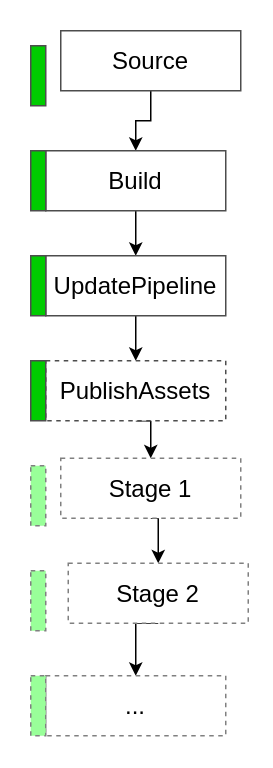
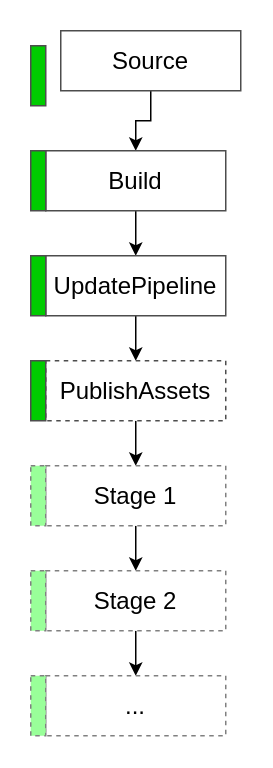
- <mxCell id="15" value="&lt;font style=&quot;font-size: 16px&quot;&gt;Stage 1&lt;/font&gt;" style="rounded=0;whiteSpace=wrap;html=1;strokeColor=#808080;dashed=1;" vertex="1" parent="1"><mxGeometry x="40" y="305" width="120" height="40" as="geometry" /></mxCell>
+ <mxCell id="15" value="&lt;font style=&quot;font-size: 16px&quot;&gt;Stage 1&lt;/font&gt;" style="rounded=0;whiteSpace=wrap;html=1;strokeColor=#808080;dashed=1;" vertex="1" parent="1"><mxGeometry x="30" y="310" width="120" height="40" as="geometry" /></mxCell>
- <mxCell id="18" value="&lt;font style=&quot;font-size: 16px&quot;&gt;Stage 2&lt;/font&gt;" style="rounded=0;whiteSpace=wrap;html=1;strokeColor=#808080;dashed=1;" vertex="1" parent="1"><mxGeometry x="45" y="375" width="120" height="40" as="geometry" /></mxCell>
+ <mxCell id="18" value="&lt;font style=&quot;font-size: 16px&quot;&gt;Stage 2&lt;/font&gt;" style="rounded=0;whiteSpace=wrap;html=1;strokeColor=#808080;dashed=1;" vertex="1" parent="1"><mxGeometry x="30" y="380" width="120" height="40" as="geometry" /></mxCell>
